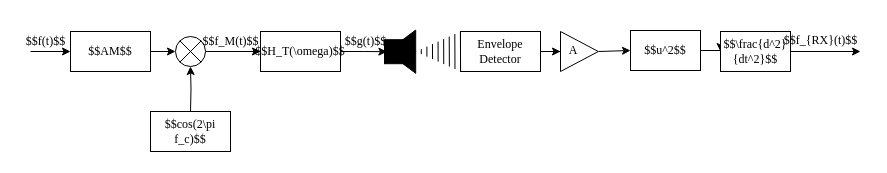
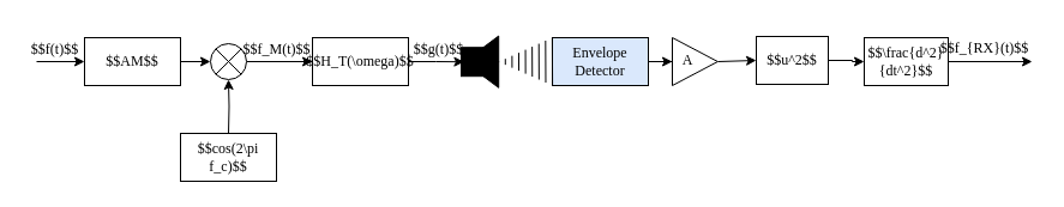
- <mxCell id="23" value="&lt;font face=&quot;CMU Serif Roman&quot;&gt;$$u^2$$&lt;/font&gt;" style="rounded=0;whiteSpace=wrap;html=1;" vertex="1" parent="1"><mxGeometry x="630" y="30" width="70" height="40" as="geometry" /></mxCell>
+ <mxCell id="23" value="&lt;font face=&quot;CMU Serif Roman&quot;&gt;$$u^2$$&lt;/font&gt;" style="rounded=0;whiteSpace=wrap;html=1;" vertex="1" parent="1"><mxGeometry x="630" y="30" width="60" height="40" as="geometry" /></mxCell>
- <mxCell id="18" value="&lt;font face=&quot;CMU Serif Roman&quot;&gt;Envelope Detector&lt;/font&gt;" style="rounded=0;whiteSpace=wrap;html=1;" vertex="1" parent="1"><mxGeometry x="460" y="31" width="80" height="40" as="geometry" /></mxCell>
+ <mxCell id="18" value="&lt;font face=&quot;CMU Serif Roman&quot;&gt;Envelope Detector&lt;/font&gt;" style="rounded=0;whiteSpace=wrap;html=1;fillColor=#dae8fc;" vertex="1" parent="1"><mxGeometry x="460" y="31" width="80" height="40" as="geometry" /></mxCell>
